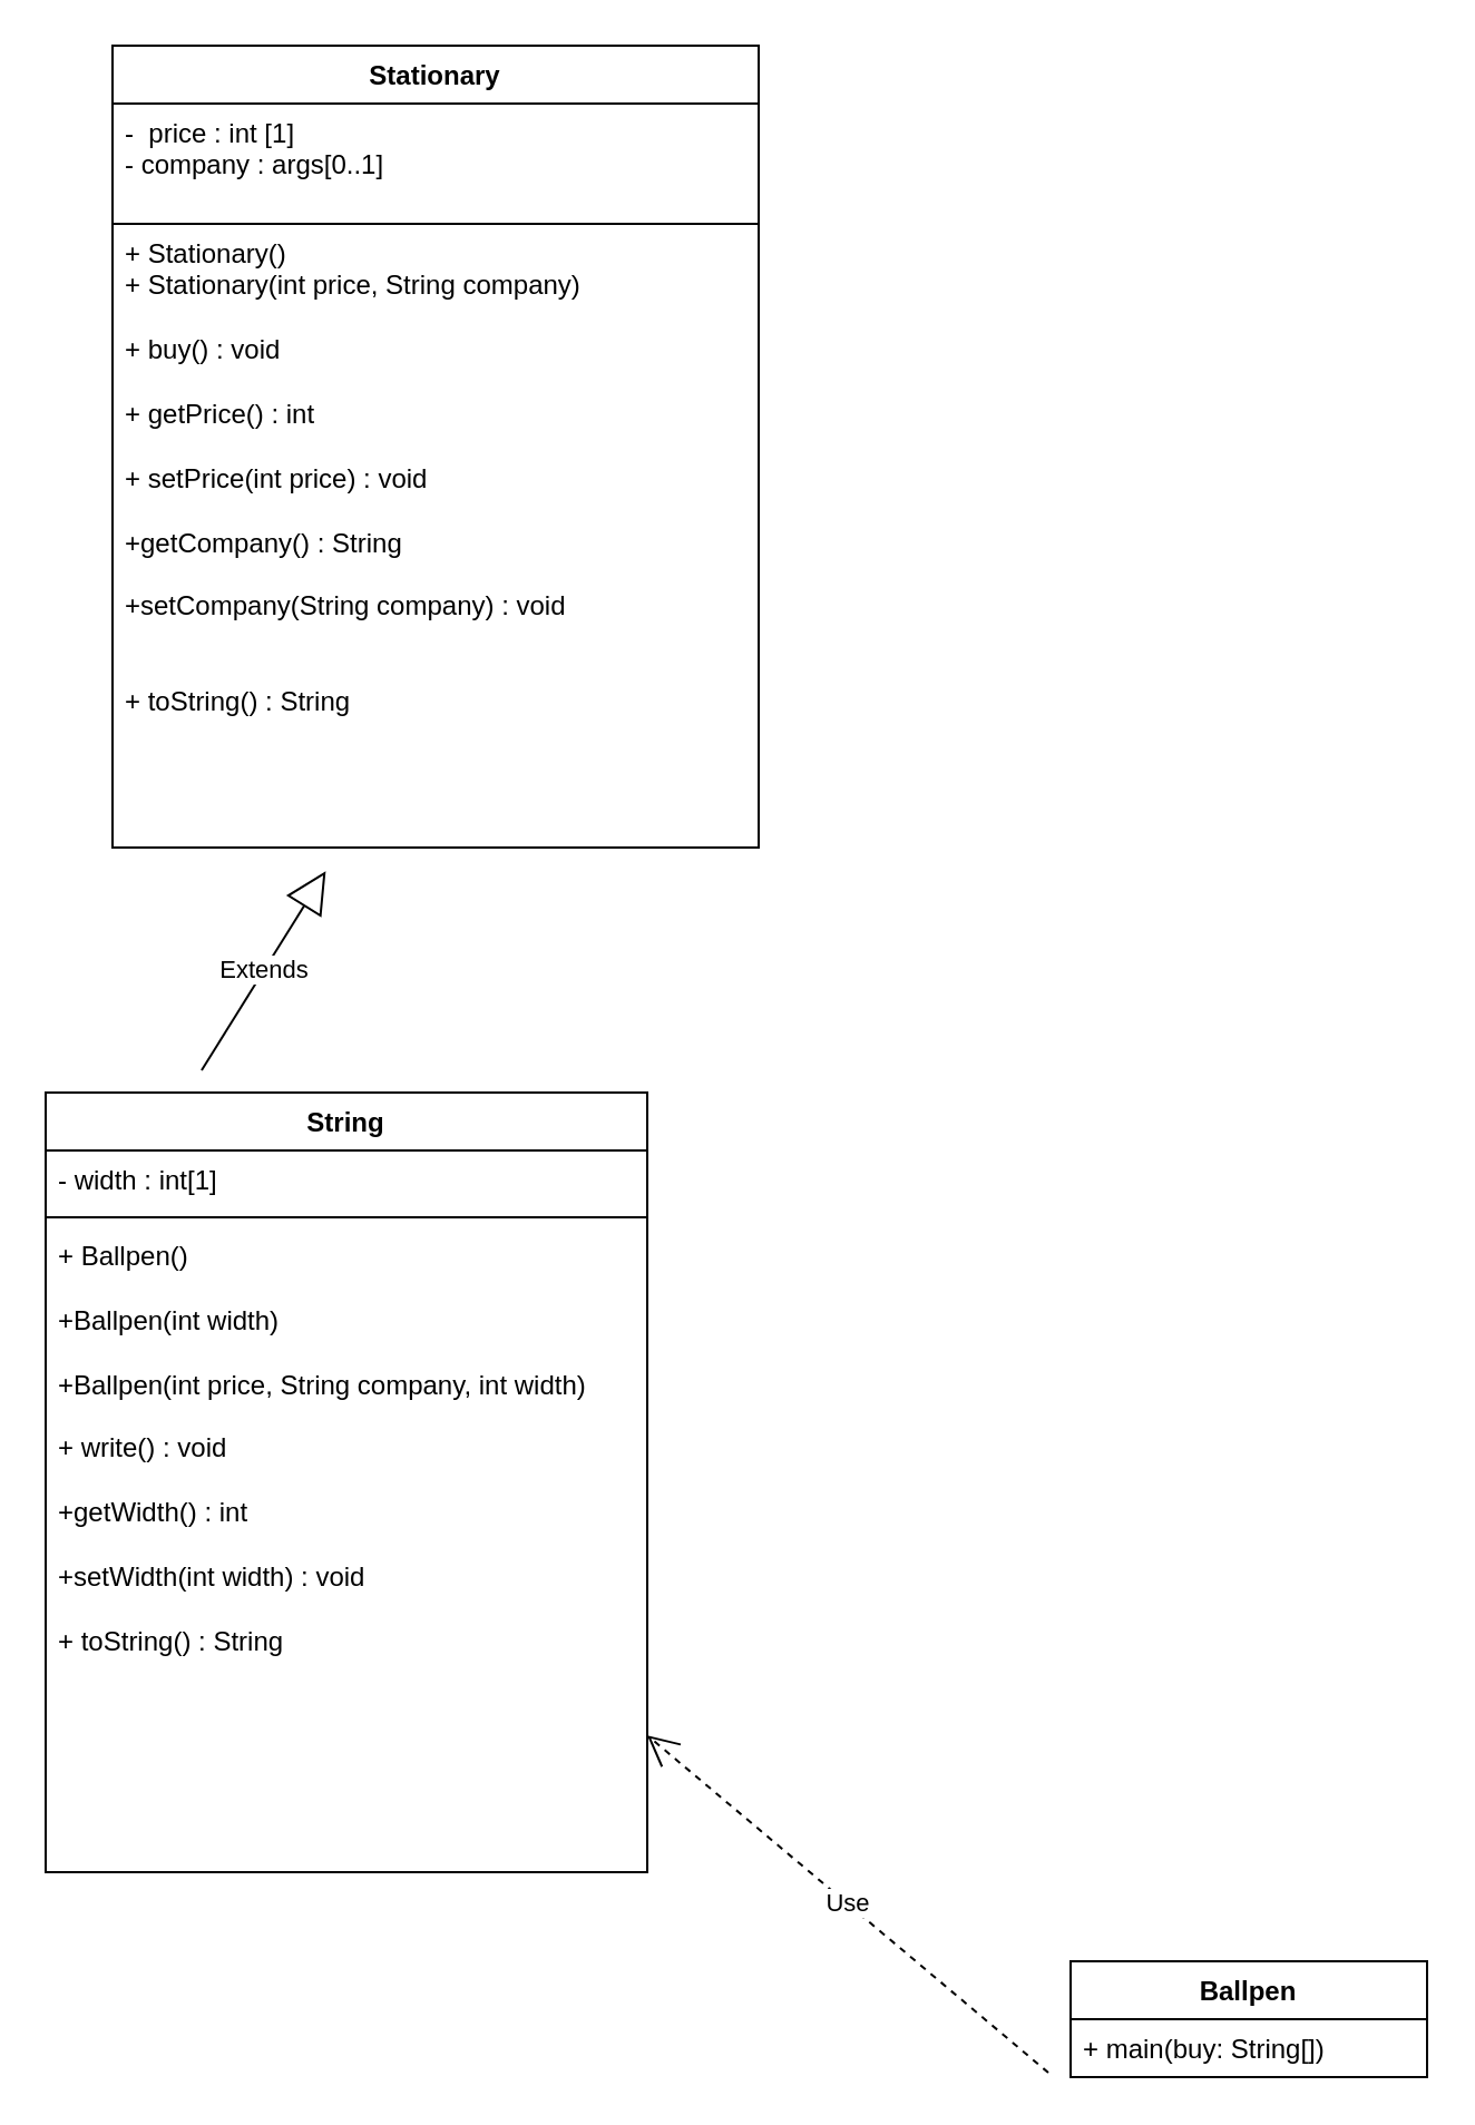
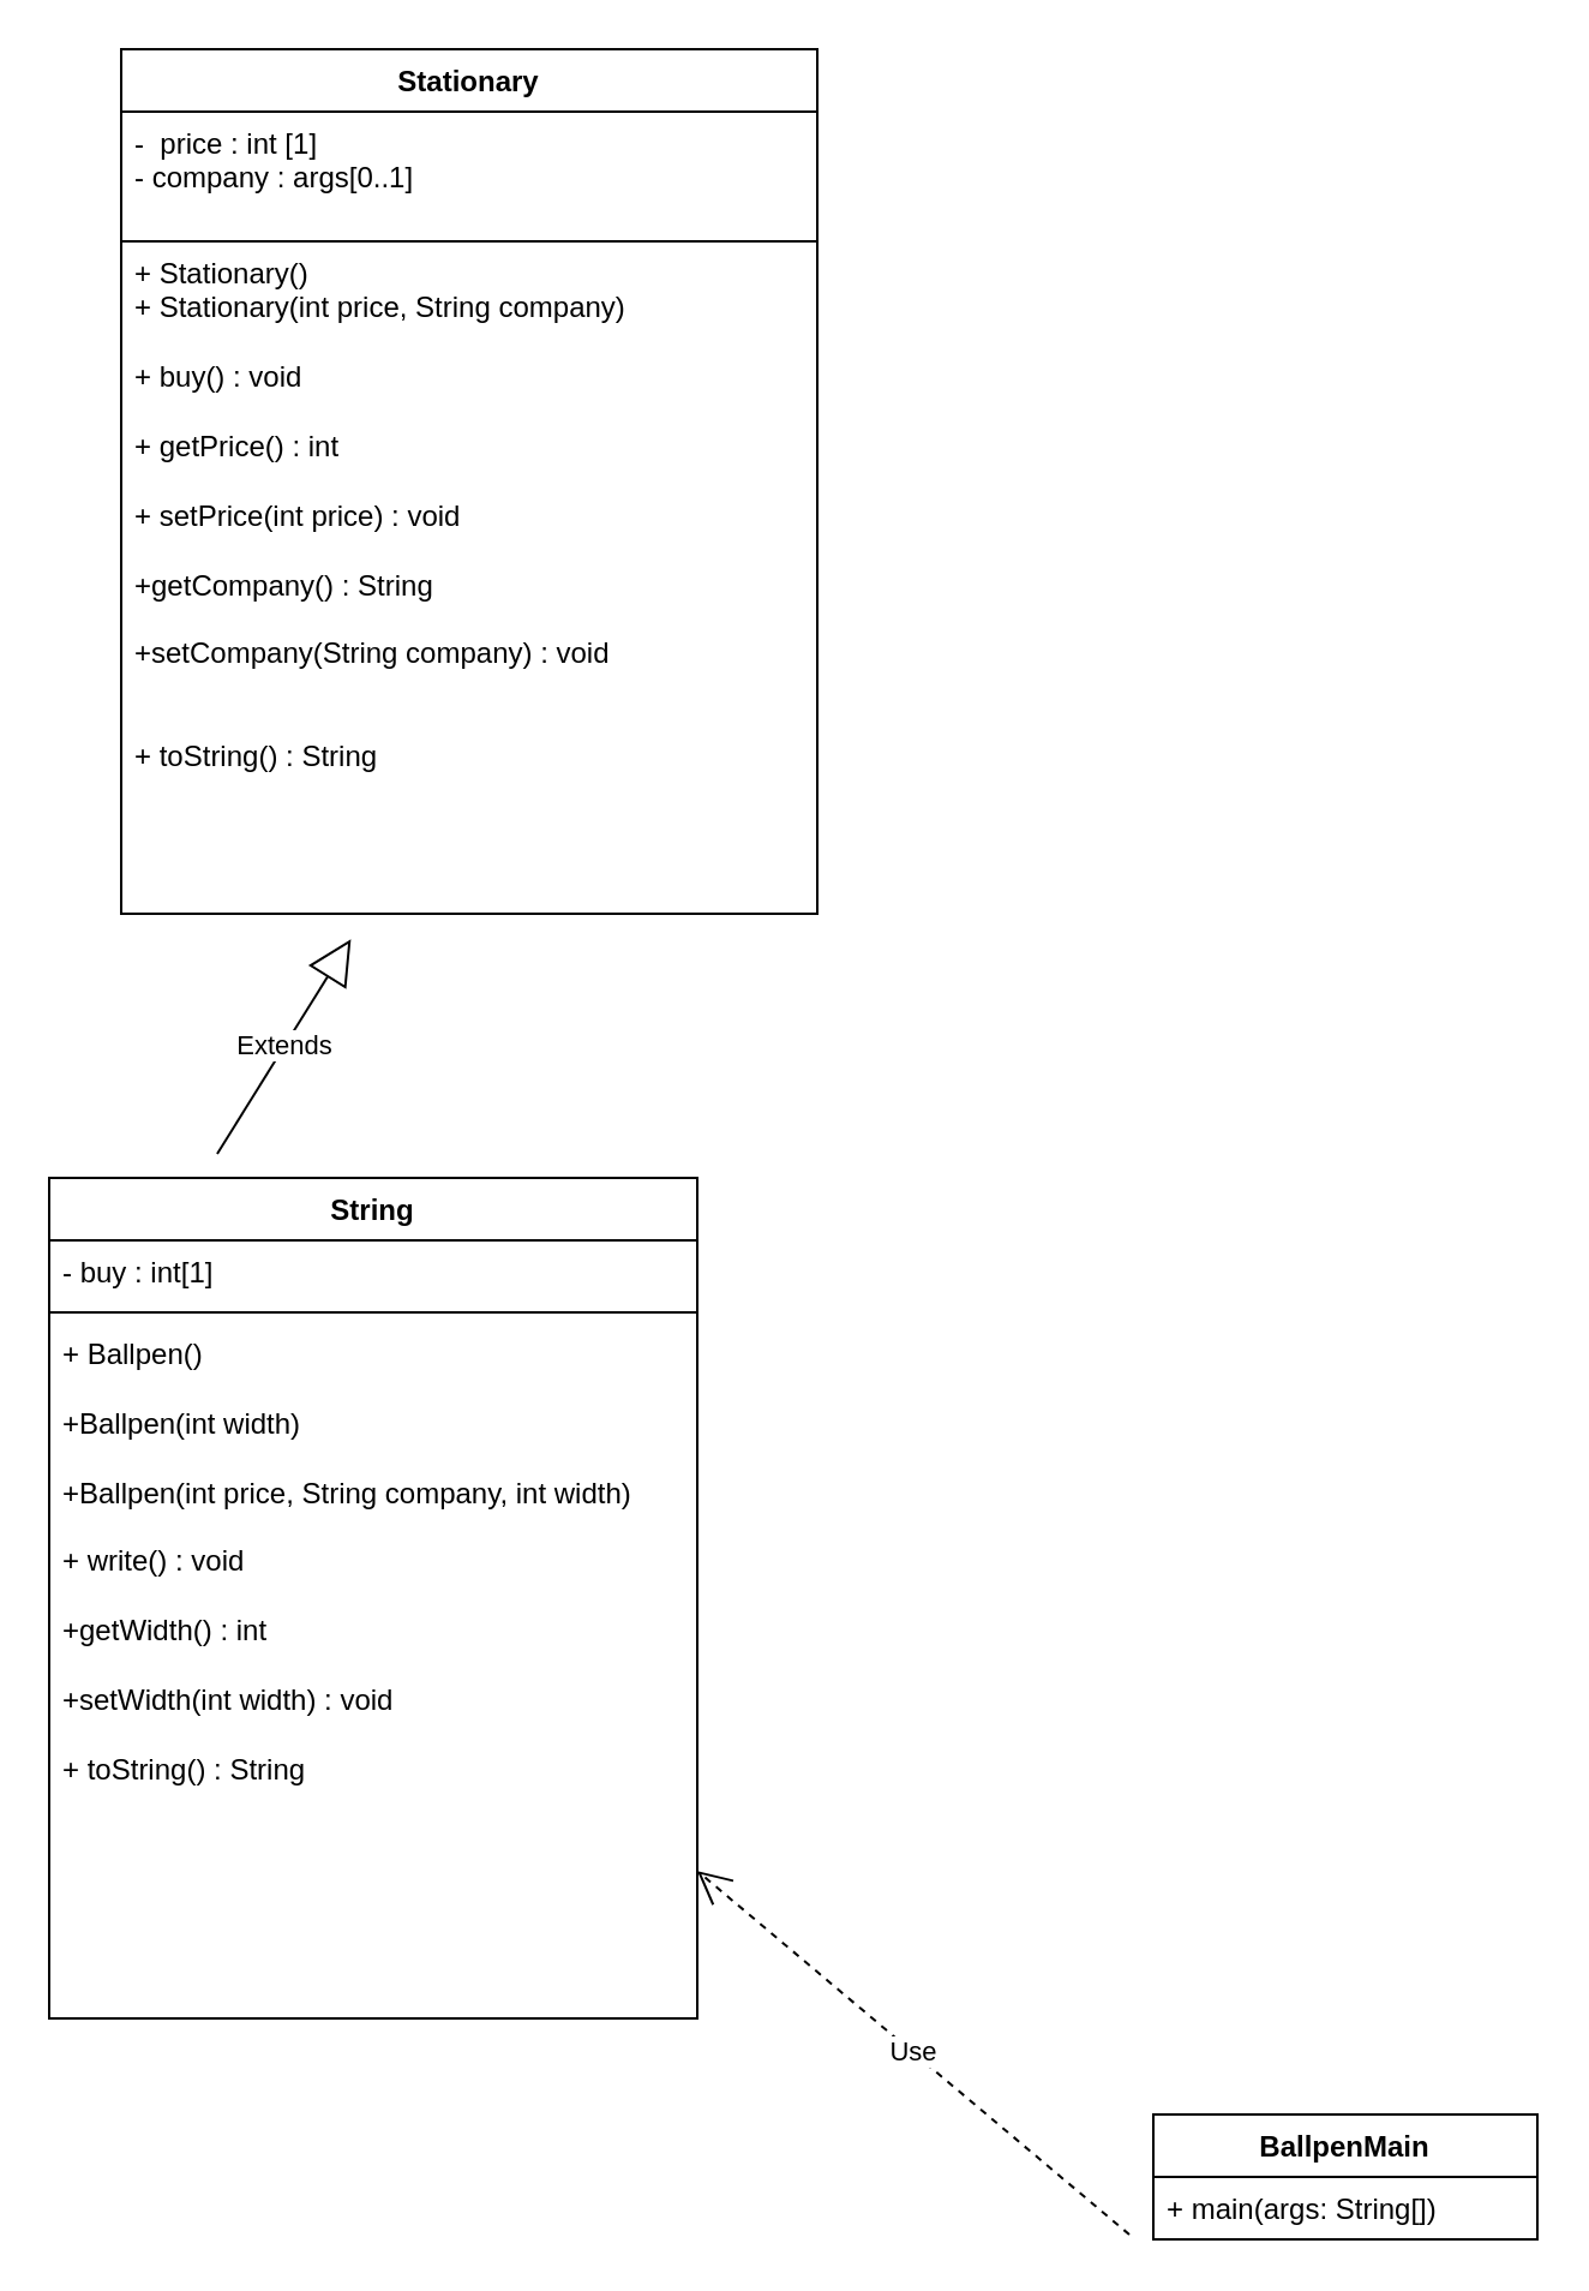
- <mxCell id="9" value="- width : int[1]" style="text;strokeColor=none;fillColor=none;align=left;verticalAlign=top;spacingLeft=4;spacingRight=4;overflow=hidden;rotatable=0;points=[[0,0.5],[1,0.5]];portConstraint=eastwest;whiteSpace=wrap;html=1;" parent="8" vertex="1"><mxGeometry y="26" width="270" height="26" as="geometry" /></mxCell>
+ <mxCell id="9" value="- buy : int[1]" style="text;strokeColor=none;fillColor=none;align=left;verticalAlign=top;spacingLeft=4;spacingRight=4;overflow=hidden;rotatable=0;points=[[0,0.5],[1,0.5]];portConstraint=eastwest;whiteSpace=wrap;html=1;" parent="8" vertex="1"><mxGeometry y="26" width="270" height="26" as="geometry" /></mxCell>
- <mxCell id="5" value="Ballpen" style="swimlane;fontStyle=1;align=center;verticalAlign=top;childLayout=stackLayout;horizontal=1;startSize=26;horizontalStack=0;resizeParent=1;resizeParentMax=0;resizeLast=0;collapsible=1;marginBottom=0;whiteSpace=wrap;html=1;" parent="1" vertex="1"><mxGeometry x="480" y="880" width="160" height="52" as="geometry" /></mxCell>
+ <mxCell id="5" value="BallpenMain" style="swimlane;fontStyle=1;align=center;verticalAlign=top;childLayout=stackLayout;horizontal=1;startSize=26;horizontalStack=0;resizeParent=1;resizeParentMax=0;resizeLast=0;collapsible=1;marginBottom=0;whiteSpace=wrap;html=1;" parent="1" vertex="1"><mxGeometry x="480" y="880" width="160" height="52" as="geometry" /></mxCell>
- <mxCell id="6" value="+ main(buy: String[])" style="text;strokeColor=none;fillColor=none;align=left;verticalAlign=top;spacingLeft=4;spacingRight=4;overflow=hidden;rotatable=0;points=[[0,0.5],[1,0.5]];portConstraint=eastwest;whiteSpace=wrap;html=1;" parent="5" vertex="1"><mxGeometry y="26" width="160" height="26" as="geometry" /></mxCell>
+ <mxCell id="6" value="+ main(args: String[])" style="text;strokeColor=none;fillColor=none;align=left;verticalAlign=top;spacingLeft=4;spacingRight=4;overflow=hidden;rotatable=0;points=[[0,0.5],[1,0.5]];portConstraint=eastwest;whiteSpace=wrap;html=1;" parent="5" vertex="1"><mxGeometry y="26" width="160" height="26" as="geometry" /></mxCell>
